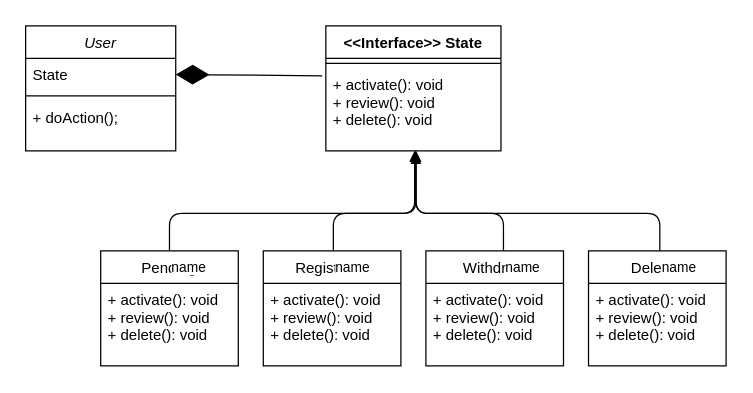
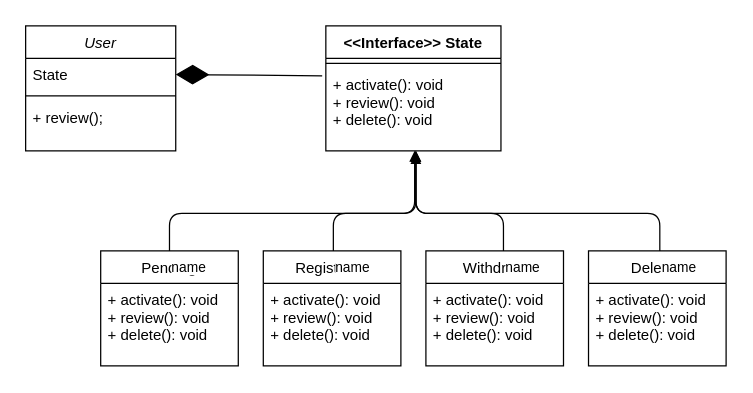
- <mxCell id="5" value="+ doAction();" style="text;align=left;verticalAlign=top;spacingLeft=4;spacingRight=4;overflow=hidden;rotatable=0;points=[[0,0.5],[1,0.5]];portConstraint=eastwest;" parent="2" vertex="1"><mxGeometry y="60" width="120" height="26" as="geometry" /></mxCell>
+ <mxCell id="5" value="+ review();" style="text;align=left;verticalAlign=top;spacingLeft=4;spacingRight=4;overflow=hidden;rotatable=0;points=[[0,0.5],[1,0.5]];portConstraint=eastwest;" parent="2" vertex="1"><mxGeometry y="60" width="120" height="26" as="geometry" /></mxCell>
